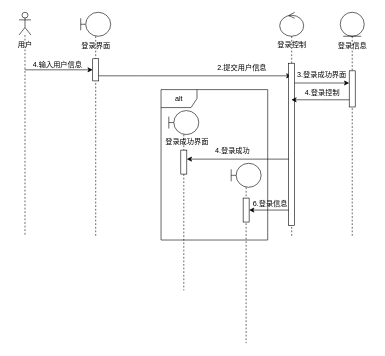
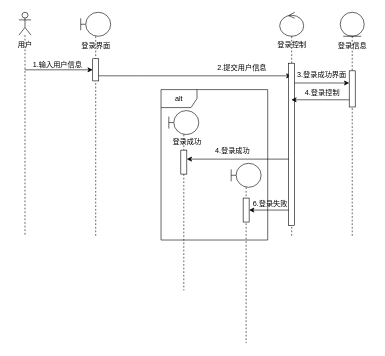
- <mxCell id="9" value="4.输入用户信息" style="text;html=1;align=center;verticalAlign=middle;resizable=0;points=[];autosize=1;strokeColor=none;fillColor=none;" vertex="1" parent="1"><mxGeometry x="45" y="94" width="100" height="26" as="geometry" /></mxCell>
+ <mxCell id="9" value="1.输入用户信息" style="text;html=1;align=center;verticalAlign=middle;resizable=0;points=[];autosize=1;strokeColor=none;fillColor=none;" vertex="1" parent="1"><mxGeometry x="45" y="94" width="100" height="26" as="geometry" /></mxCell>
- <mxCell id="23" value="登录成功界面" style="text;html=1;align=center;verticalAlign=middle;resizable=0;points=[];autosize=1;strokeColor=none;fillColor=none;" vertex="1" parent="1"><mxGeometry x="266" y="224" width="90" height="26" as="geometry" /></mxCell>
+ <mxCell id="23" value="登录成功" style="text;html=1;align=center;verticalAlign=middle;resizable=0;points=[];autosize=1;strokeColor=none;fillColor=none;" vertex="1" parent="1"><mxGeometry x="266" y="224" width="90" height="26" as="geometry" /></mxCell>
- <mxCell id="30" value="6.登录信息" style="text;html=1;align=center;verticalAlign=middle;resizable=0;points=[];autosize=1;strokeColor=none;fillColor=none;" vertex="1" parent="1"><mxGeometry x="412" y="326" width="76" height="26" as="geometry" /></mxCell>
+ <mxCell id="30" value="6.登录失败" style="text;html=1;align=center;verticalAlign=middle;resizable=0;points=[];autosize=1;strokeColor=none;fillColor=none;" vertex="1" parent="1"><mxGeometry x="412" y="326" width="76" height="26" as="geometry" /></mxCell>
